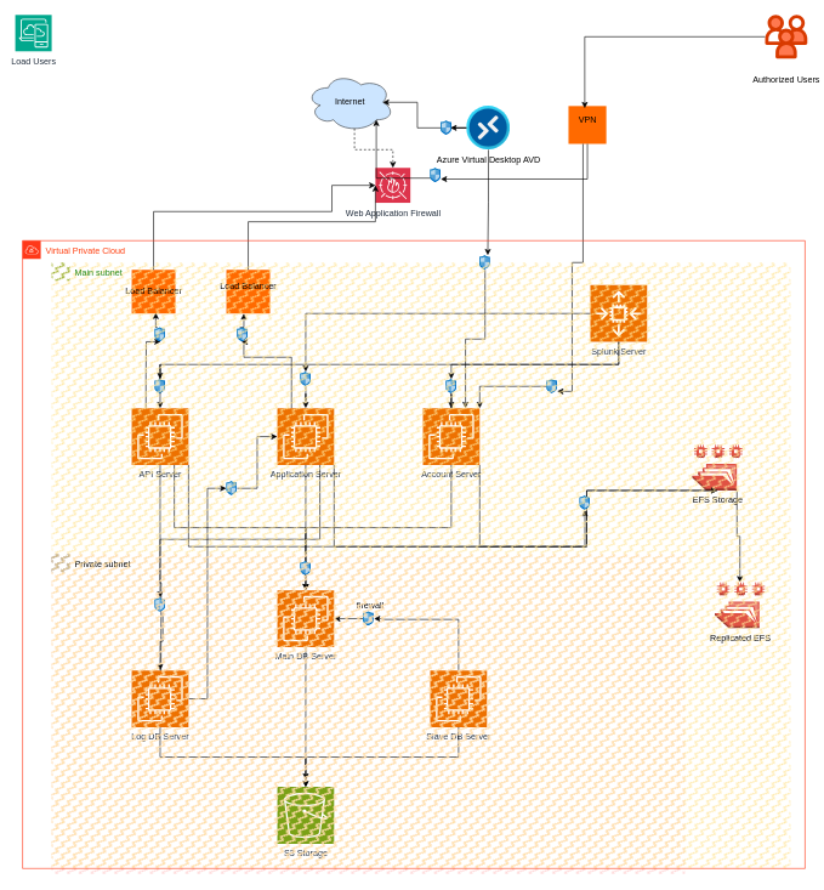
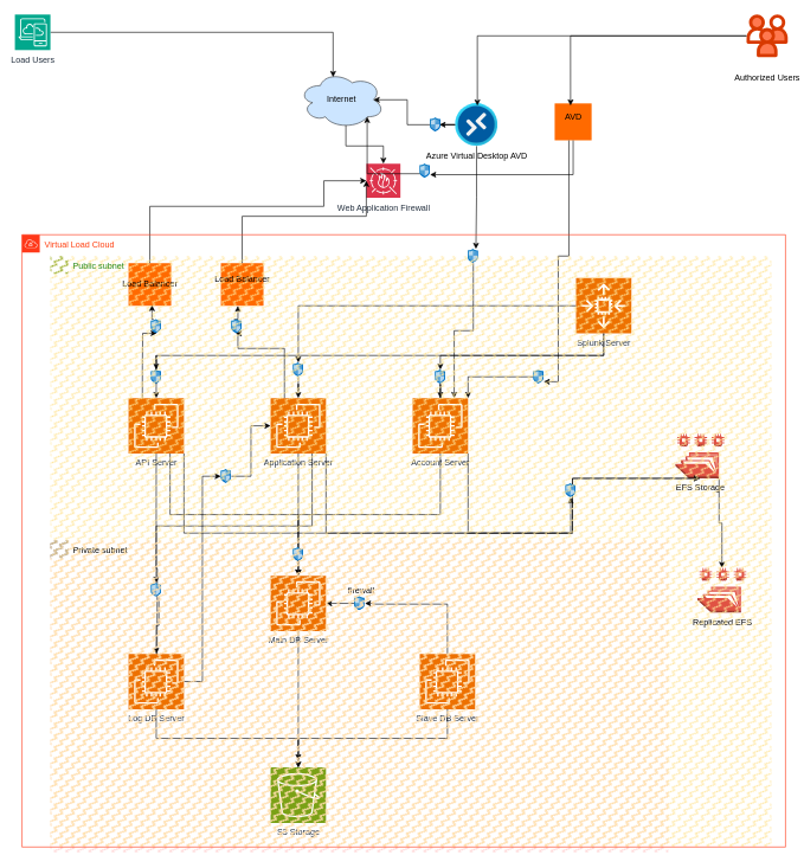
+ <mxCell id="56" style="edgeStyle=orthogonalEdgeStyle;rounded=0;orthogonalLoop=1;jettySize=auto;html=1;entryX=0.4;entryY=0.1;entryDx=0;entryDy=0;entryPerimeter=0;" parent="1" source="57" target="33" edge="1"><mxGeometry relative="1" as="geometry"><mxPoint x="340" y="50" as="targetPoint" /></mxGeometry></mxCell>
+ <mxCell id="61" style="edgeStyle=orthogonalEdgeStyle;rounded=0;orthogonalLoop=1;jettySize=auto;html=1;entryX=0.519;entryY=0.053;entryDx=0;entryDy=0;entryPerimeter=0;" parent="1" source="58" target="59" edge="1"><mxGeometry relative="1" as="geometry" /></mxCell>
- <mxCell id="60" value="&lt;div&gt;VPN&lt;/div&gt;&lt;div&gt;&lt;br&gt;&lt;/div&gt;" style="points=[];aspect=fixed;html=1;align=center;shadow=0;dashed=0;fillColor=#FF6A00;strokeColor=none;shape=mxgraph.alibaba_cloud.vpn_gateway;" parent="1" vertex="1"><mxGeometry x="780" y="145.1" width="51.95" height="51.95" as="geometry" /></mxCell>
+ <mxCell id="60" value="&lt;div&gt;AVD&lt;/div&gt;&lt;div&gt;&lt;br&gt;&lt;/div&gt;" style="points=[];aspect=fixed;html=1;align=center;shadow=0;dashed=0;fillColor=#FF6A00;strokeColor=none;shape=mxgraph.alibaba_cloud.vpn_gateway;" parent="1" vertex="1"><mxGeometry x="780" y="145.1" width="51.95" height="51.95" as="geometry" /></mxCell>
- <mxCell id="75" style="edgeStyle=orthogonalEdgeStyle;rounded=0;orthogonalLoop=1;jettySize=auto;html=1;exitX=0.55;exitY=0.95;exitDx=0;exitDy=0;exitPerimeter=0;entryX=0.5;entryY=0;entryDx=0;entryDy=0;entryPerimeter=0;dashed=1;" parent="1" source="33" target="32" edge="1"><mxGeometry relative="1" as="geometry" /></mxCell>
+ <mxCell id="75" style="edgeStyle=orthogonalEdgeStyle;rounded=0;orthogonalLoop=1;jettySize=auto;html=1;exitX=0.55;exitY=0.95;exitDx=0;exitDy=0;exitPerimeter=0;entryX=0.5;entryY=0;entryDx=0;entryDy=0;entryPerimeter=0;" parent="1" source="33" target="32" edge="1"><mxGeometry relative="1" as="geometry" /></mxCell>
- <mxCell id="78" value="Virtual Private Cloud " style="sketch=0;outlineConnect=0;gradientColor=none;html=1;whiteSpace=wrap;fontSize=12;fontStyle=0;shape=mxgraph.aws4.group;grIcon=mxgraph.aws4.group_vpc;strokeColor=#FF3819;fillColor=none;verticalAlign=top;align=left;spacingLeft=30;fontColor=#FF3F0F;dashed=0;" parent="1" vertex="1"><mxGeometry x="30" y="330" width="1075" height="862" as="geometry" /></mxCell>
+ <mxCell id="78" value="Virtual Load Cloud " style="sketch=0;outlineConnect=0;gradientColor=none;html=1;whiteSpace=wrap;fontSize=12;fontStyle=0;shape=mxgraph.aws4.group;grIcon=mxgraph.aws4.group_vpc;strokeColor=#FF3819;fillColor=none;verticalAlign=top;align=left;spacingLeft=30;fontColor=#FF3F0F;dashed=0;" parent="1" vertex="1"><mxGeometry x="30" y="330" width="1075" height="862" as="geometry" /></mxCell>
- <mxCell id="77" value="Main subnet" style="points=[[0,0],[0.25,0],[0.5,0],[0.75,0],[1,0],[1,0.25],[1,0.5],[1,0.75],[1,1],[0.75,1],[0.5,1],[0.25,1],[0,1],[0,0.75],[0,0.5],[0,0.25]];outlineConnect=0;gradientColor=none;html=1;whiteSpace=wrap;fontSize=12;fontStyle=0;container=1;pointerEvents=0;collapsible=0;recursiveResize=0;shape=mxgraph.aws4.group;grIcon=mxgraph.aws4.group_security_group;grStroke=0;strokeColor=#7AA116;fillColor=#FFE599;verticalAlign=top;align=left;spacingLeft=30;fontColor=#248814;dashed=0;fillStyle=zigzag-line;" parent="1" vertex="1"><mxGeometry x="70" y="360" width="1015" height="832" as="geometry" /></mxCell>
+ <mxCell id="77" value="Public subnet" style="points=[[0,0],[0.25,0],[0.5,0],[0.75,0],[1,0],[1,0.25],[1,0.5],[1,0.75],[1,1],[0.75,1],[0.5,1],[0.25,1],[0,1],[0,0.75],[0,0.5],[0,0.25]];outlineConnect=0;gradientColor=none;html=1;whiteSpace=wrap;fontSize=12;fontStyle=0;container=1;pointerEvents=0;collapsible=0;recursiveResize=0;shape=mxgraph.aws4.group;grIcon=mxgraph.aws4.group_security_group;grStroke=0;strokeColor=#7AA116;fillColor=#FFE599;verticalAlign=top;align=left;spacingLeft=30;fontColor=#248814;dashed=0;fillStyle=zigzag-line;" parent="1" vertex="1"><mxGeometry x="70" y="360" width="1015" height="832" as="geometry" /></mxCell>
